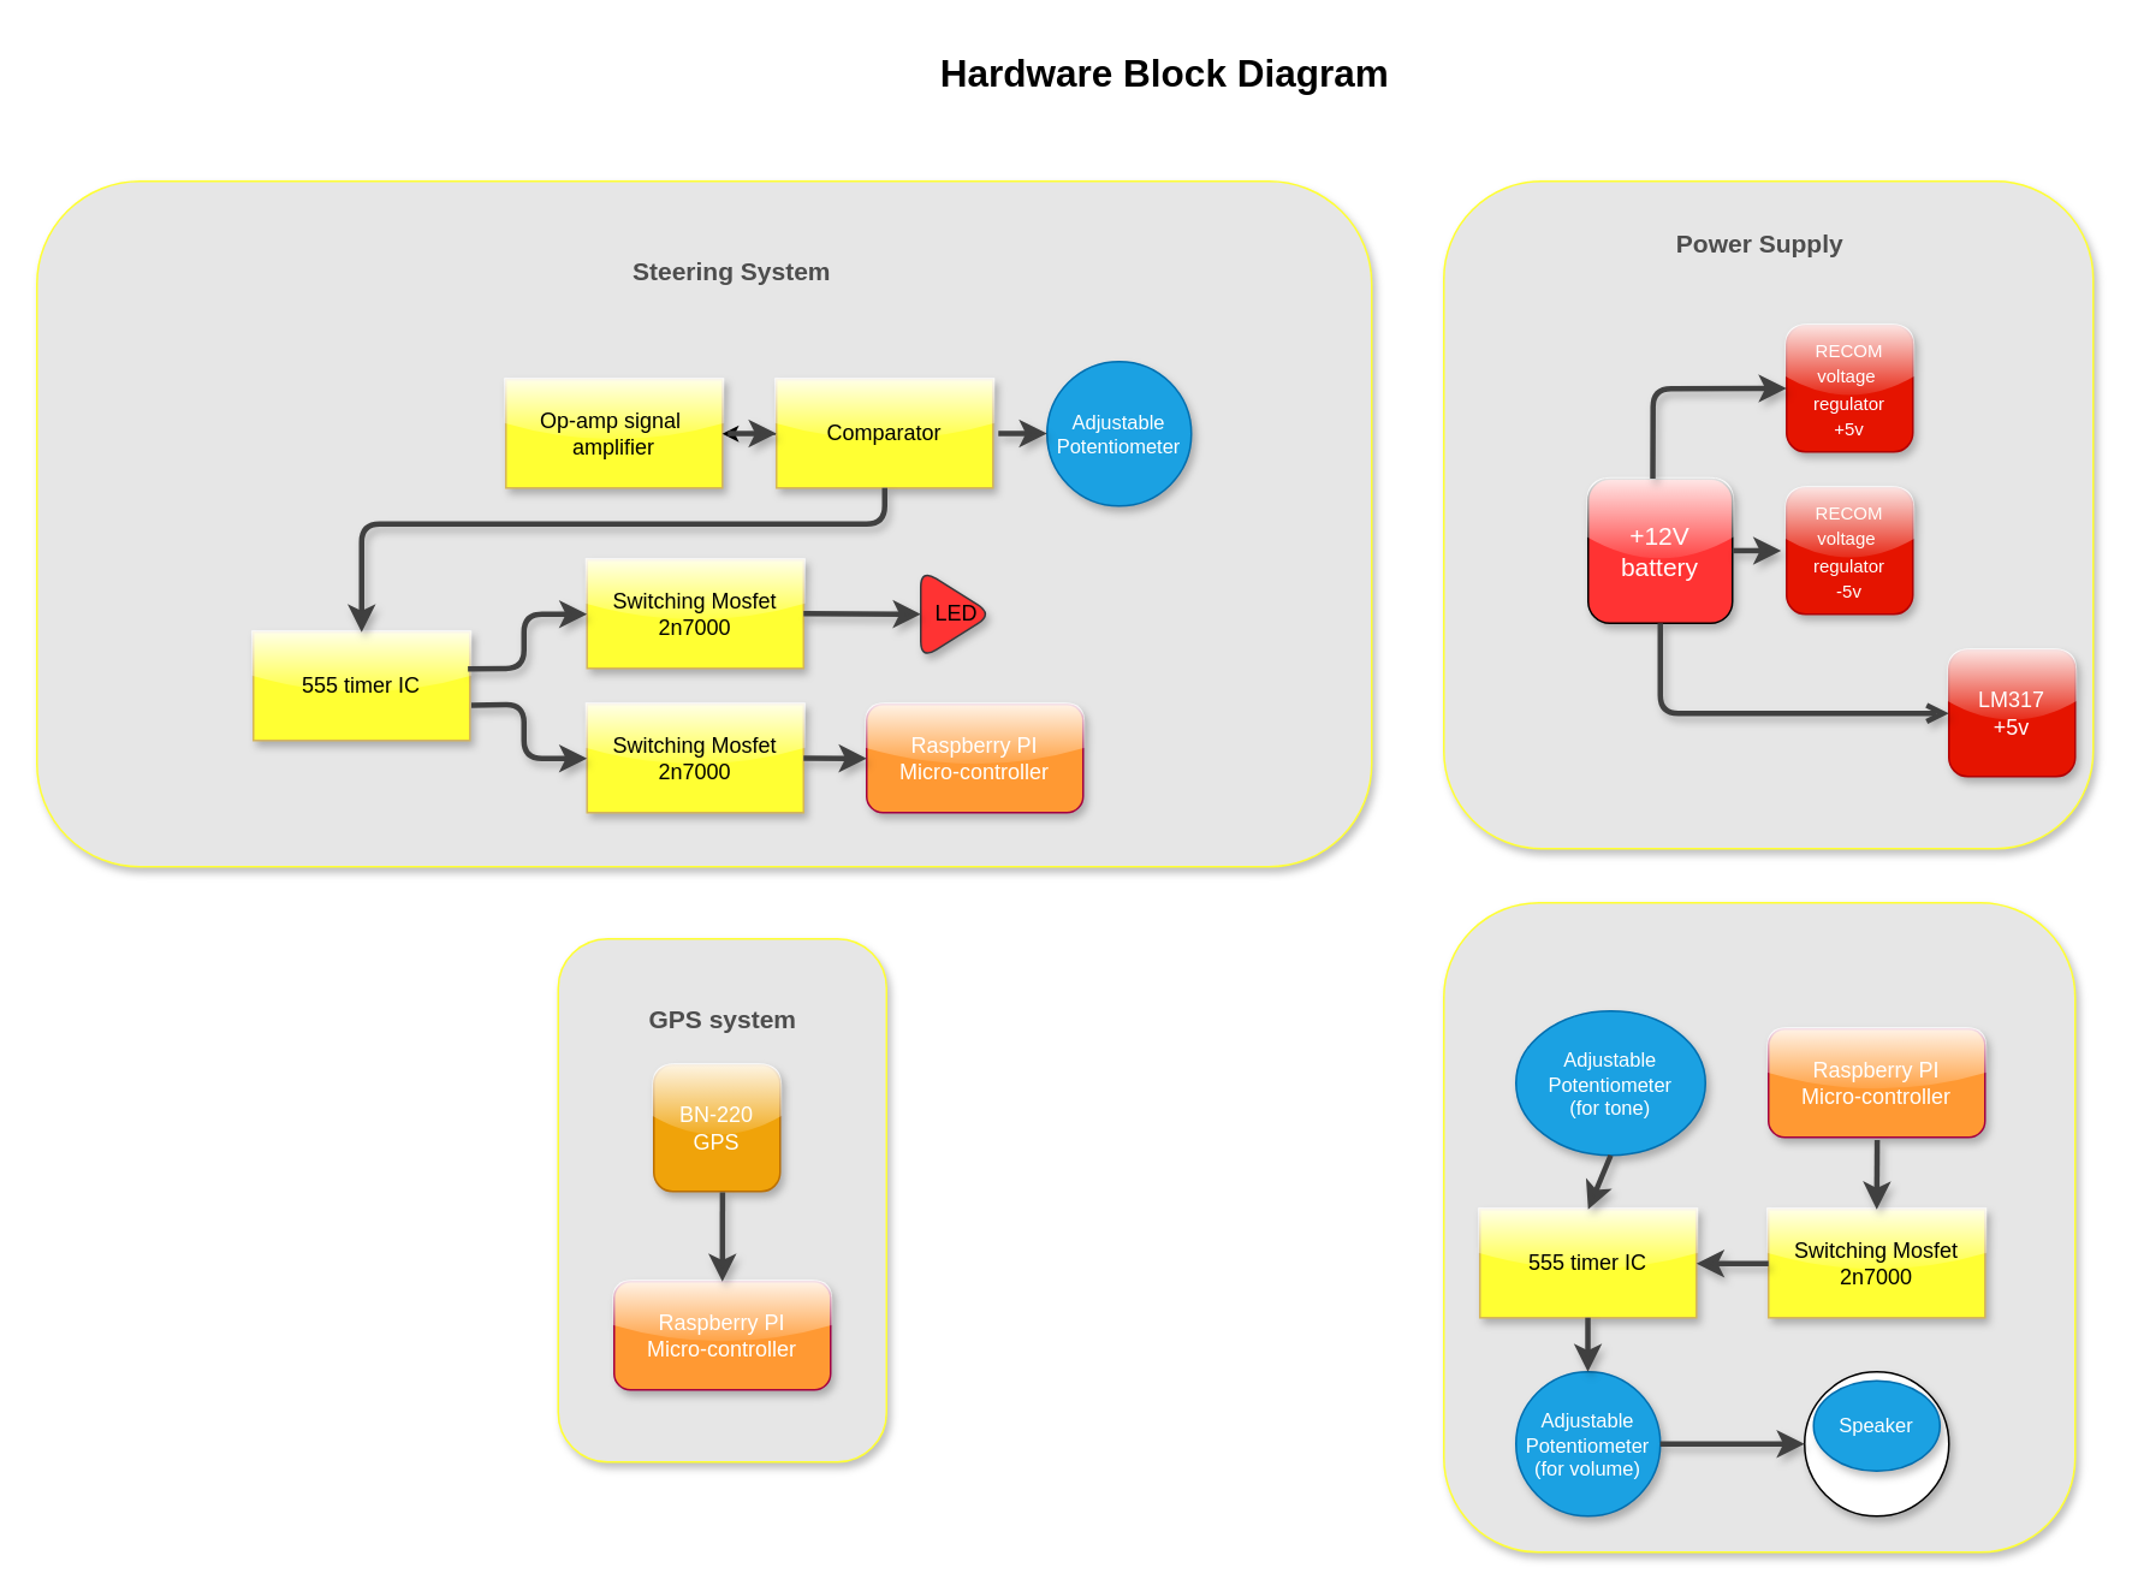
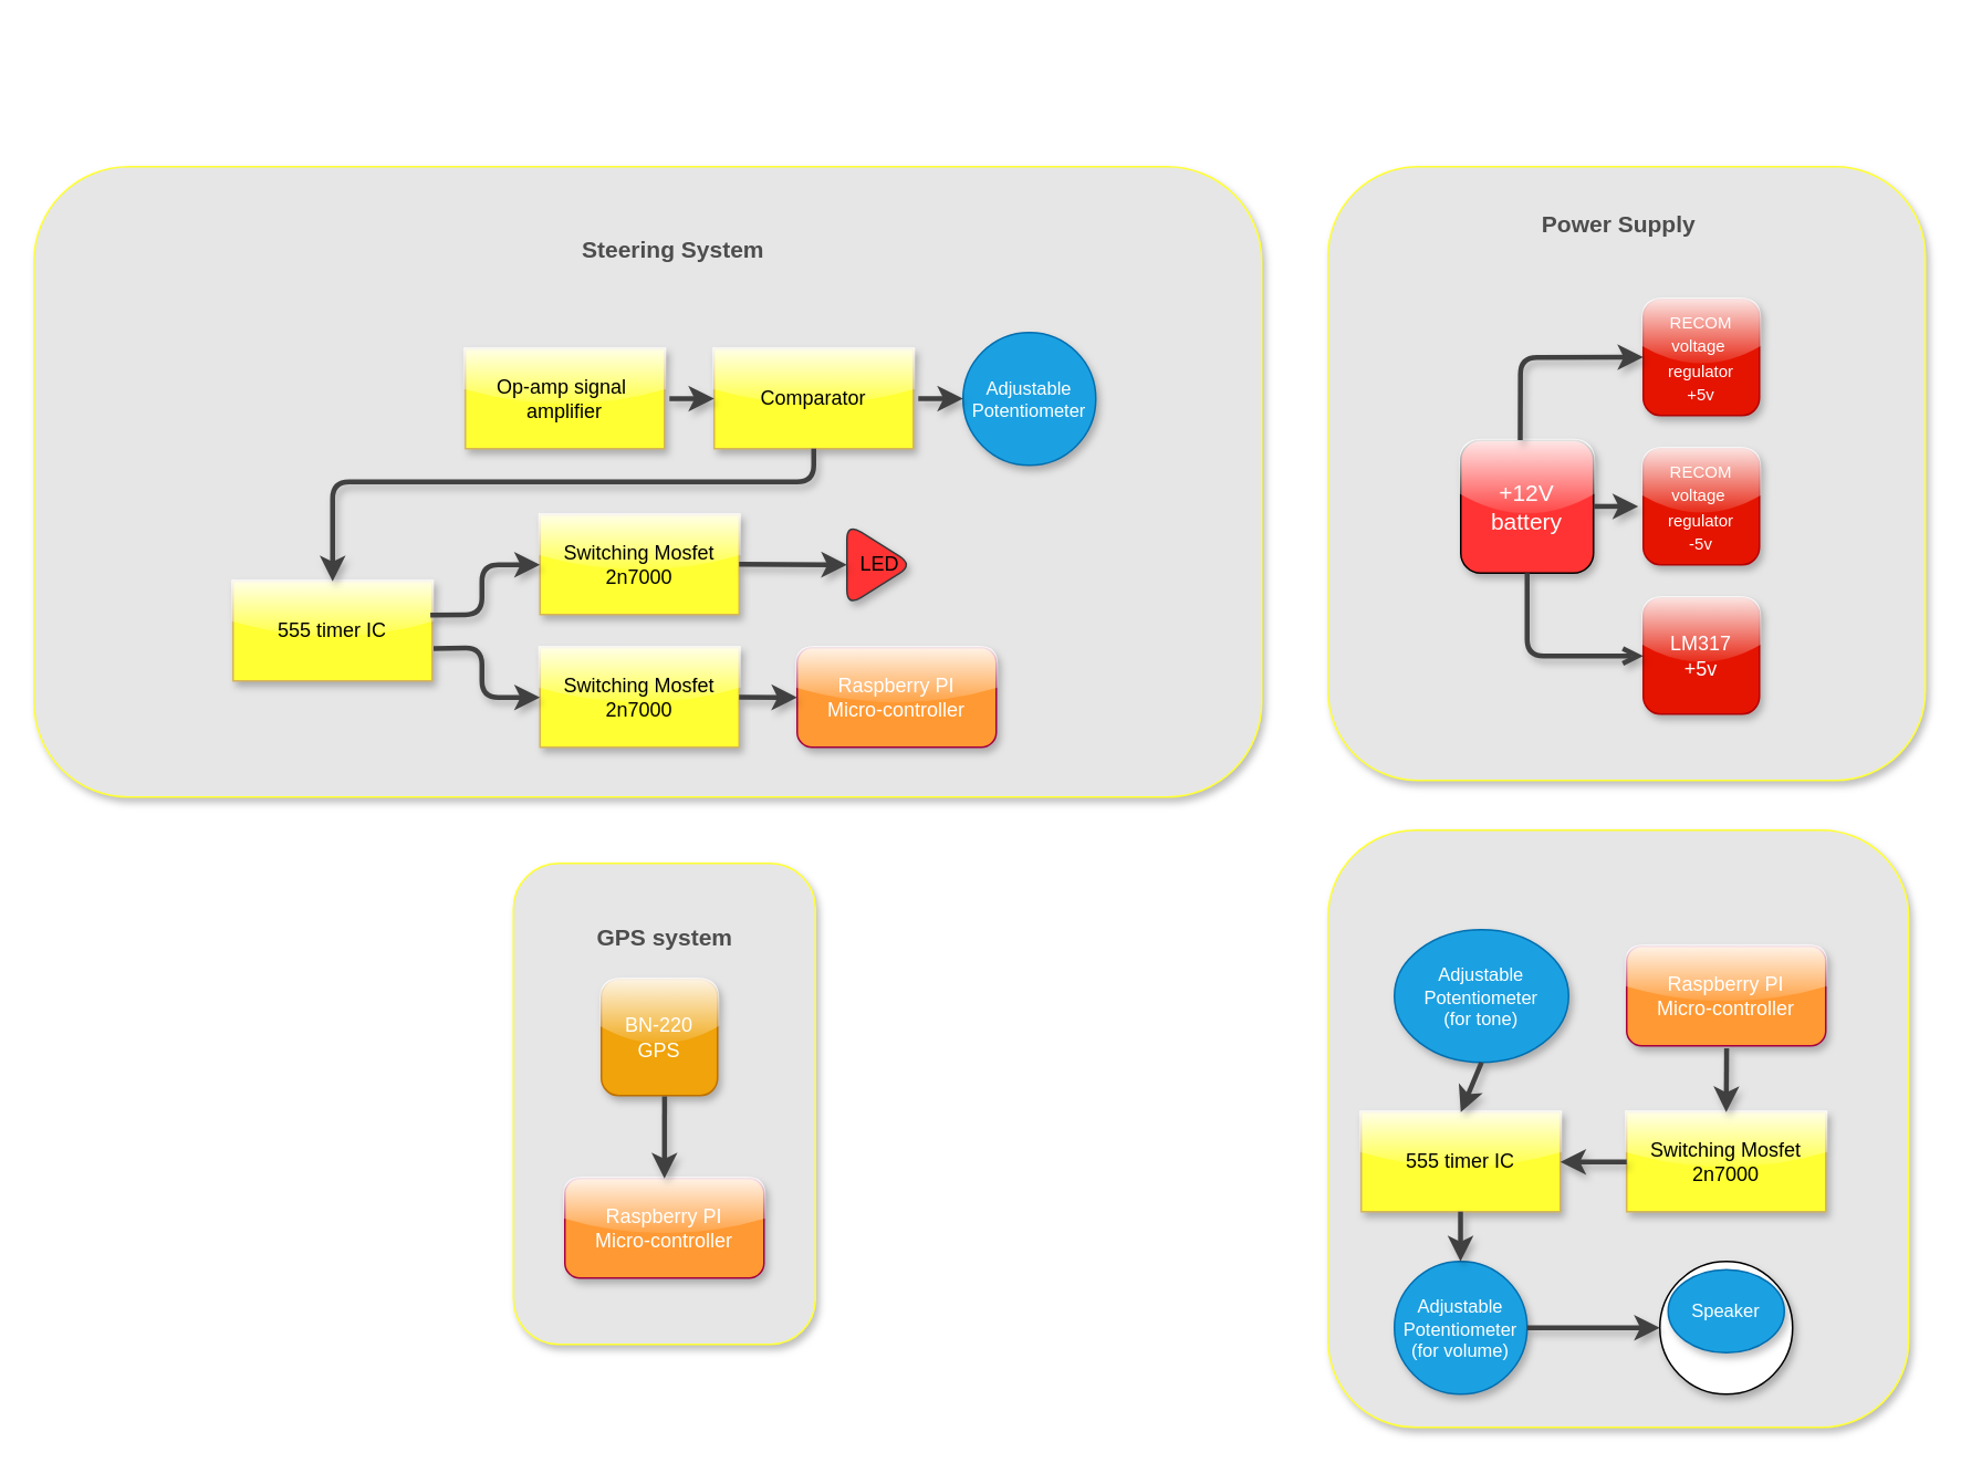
- <mxCell id="4" value="&lt;b&gt;&lt;font style=&quot;font-size: 21px;&quot;&gt;Hardware Block Diagram&lt;/font&gt;&lt;/b&gt;" style="text;html=1;align=center;verticalAlign=middle;resizable=0;points=[];autosize=1;strokeColor=none;fillColor=none;" parent="1" vertex="1"><mxGeometry x="510" y="20" width="270" height="40" as="geometry" /></mxCell>
- <mxCell id="5" value="" style="edgeStyle=orthogonalEdgeStyle;rounded=0;orthogonalLoop=1;jettySize=auto;html=1;" edge="1" parent="1" source="6" target="3"><mxGeometry relative="1" as="geometry" /></mxCell>
- <mxCell id="36" value="&lt;font style=&quot;font-size: 12px;&quot; color=&quot;#ffffff&quot;&gt;&lt;span style=&quot;&quot;&gt;LM317&lt;br&gt;+5v&lt;br&gt;&lt;/span&gt;&lt;/font&gt;" style="whiteSpace=wrap;html=1;aspect=fixed;rounded=1;glass=1;shadow=1;fillColor=#e51400;fontColor=#ffffff;strokeColor=#B20000;" vertex="1" parent="1"><mxGeometry x="1080" y="360" width="70" height="70" as="geometry" /></mxCell>
+ <mxCell id="36" value="&lt;font style=&quot;font-size: 12px;&quot; color=&quot;#ffffff&quot;&gt;&lt;span style=&quot;&quot;&gt;LM317&lt;br&gt;+5v&lt;br&gt;&lt;/span&gt;&lt;/font&gt;" style="whiteSpace=wrap;html=1;aspect=fixed;rounded=1;glass=1;shadow=1;fillColor=#e51400;fontColor=#ffffff;strokeColor=#B20000;" vertex="1" parent="1"><mxGeometry x="990" y="360" width="70" height="70" as="geometry" /></mxCell>
